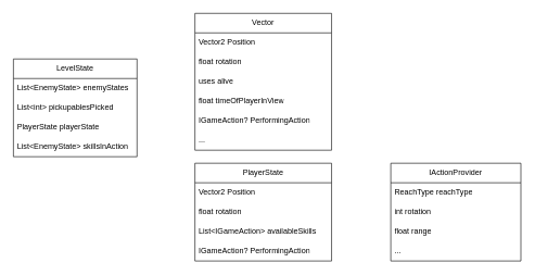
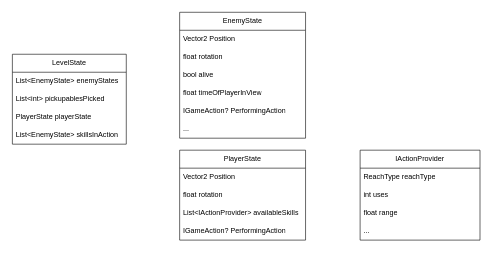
- <mxCell id="7" value="Vector" style="swimlane;fontStyle=0;childLayout=stackLayout;horizontal=1;startSize=30;horizontalStack=0;resizeParent=1;resizeParentMax=0;resizeLast=0;collapsible=1;marginBottom=0;whiteSpace=wrap;html=1;" parent="1" vertex="1"><mxGeometry x="299" y="20" width="210" height="210" as="geometry" /></mxCell>
+ <mxCell id="7" value="EnemyState" style="swimlane;fontStyle=0;childLayout=stackLayout;horizontal=1;startSize=30;horizontalStack=0;resizeParent=1;resizeParentMax=0;resizeLast=0;collapsible=1;marginBottom=0;whiteSpace=wrap;html=1;" parent="1" vertex="1"><mxGeometry x="299" y="20" width="210" height="210" as="geometry" /></mxCell>
- <mxCell id="10" value="uses alive" style="text;strokeColor=none;fillColor=none;align=left;verticalAlign=middle;spacingLeft=4;spacingRight=4;overflow=hidden;points=[[0,0.5],[1,0.5]];portConstraint=eastwest;rotatable=0;whiteSpace=wrap;html=1;" parent="7" vertex="1"><mxGeometry y="90" width="210" height="30" as="geometry" /></mxCell>
+ <mxCell id="10" value="bool alive" style="text;strokeColor=none;fillColor=none;align=left;verticalAlign=middle;spacingLeft=4;spacingRight=4;overflow=hidden;points=[[0,0.5],[1,0.5]];portConstraint=eastwest;rotatable=0;whiteSpace=wrap;html=1;" parent="7" vertex="1"><mxGeometry y="90" width="210" height="30" as="geometry" /></mxCell>
- <mxCell id="16" value="int rotation" style="text;strokeColor=none;fillColor=none;align=left;verticalAlign=middle;spacingLeft=4;spacingRight=4;overflow=hidden;points=[[0,0.5],[1,0.5]];portConstraint=eastwest;rotatable=0;whiteSpace=wrap;html=1;" parent="14" vertex="1"><mxGeometry y="60" width="200" height="30" as="geometry" /></mxCell>
+ <mxCell id="16" value="int uses" style="text;strokeColor=none;fillColor=none;align=left;verticalAlign=middle;spacingLeft=4;spacingRight=4;overflow=hidden;points=[[0,0.5],[1,0.5]];portConstraint=eastwest;rotatable=0;whiteSpace=wrap;html=1;" parent="14" vertex="1"><mxGeometry y="60" width="200" height="30" as="geometry" /></mxCell>
- <mxCell id="22" value="List&amp;lt;IGameAction&amp;gt; availableSkills" style="text;strokeColor=none;fillColor=none;align=left;verticalAlign=middle;spacingLeft=4;spacingRight=4;overflow=hidden;points=[[0,0.5],[1,0.5]];portConstraint=eastwest;rotatable=0;whiteSpace=wrap;html=1;" parent="19" vertex="1"><mxGeometry y="90" width="210" height="30" as="geometry" /></mxCell>
+ <mxCell id="22" value="List&amp;lt;IActionProvider&amp;gt; availableSkills" style="text;strokeColor=none;fillColor=none;align=left;verticalAlign=middle;spacingLeft=4;spacingRight=4;overflow=hidden;points=[[0,0.5],[1,0.5]];portConstraint=eastwest;rotatable=0;whiteSpace=wrap;html=1;" parent="19" vertex="1"><mxGeometry y="90" width="210" height="30" as="geometry" /></mxCell>
